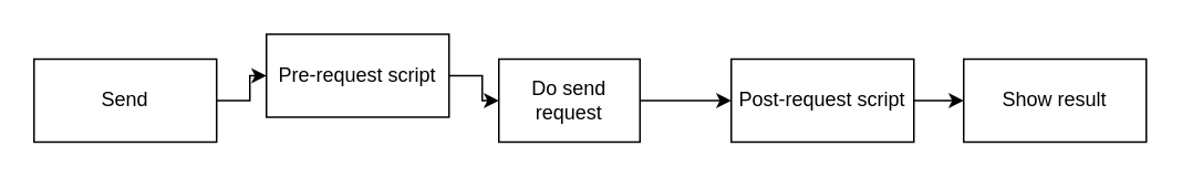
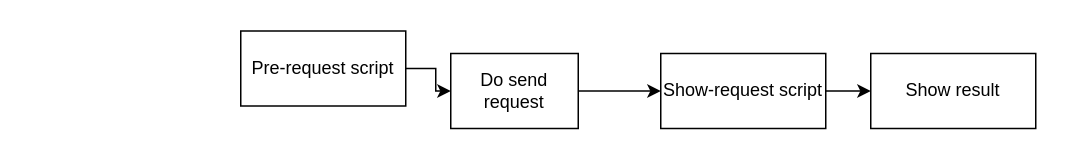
- <mxCell id="3" value="Send" style="rounded=0;whiteSpace=wrap;html=1;" vertex="1" parent="1"><mxGeometry x="20" y="35" width="110" height="50" as="geometry" /></mxCell>
- <mxCell id="2" value="" style="edgeStyle=orthogonalEdgeStyle;rounded=0;orthogonalLoop=1;jettySize=auto;html=1;" edge="1" parent="1" source="3" target="5"><mxGeometry relative="1" as="geometry" /></mxCell>
- <mxCell id="9" value="Post-request script" style="rounded=0;whiteSpace=wrap;html=1;" vertex="1" parent="1"><mxGeometry x="440" y="35" width="110" height="50" as="geometry" /></mxCell>
+ <mxCell id="9" value="Show-request script" style="rounded=0;whiteSpace=wrap;html=1;" vertex="1" parent="1"><mxGeometry x="440" y="35" width="110" height="50" as="geometry" /></mxCell>
